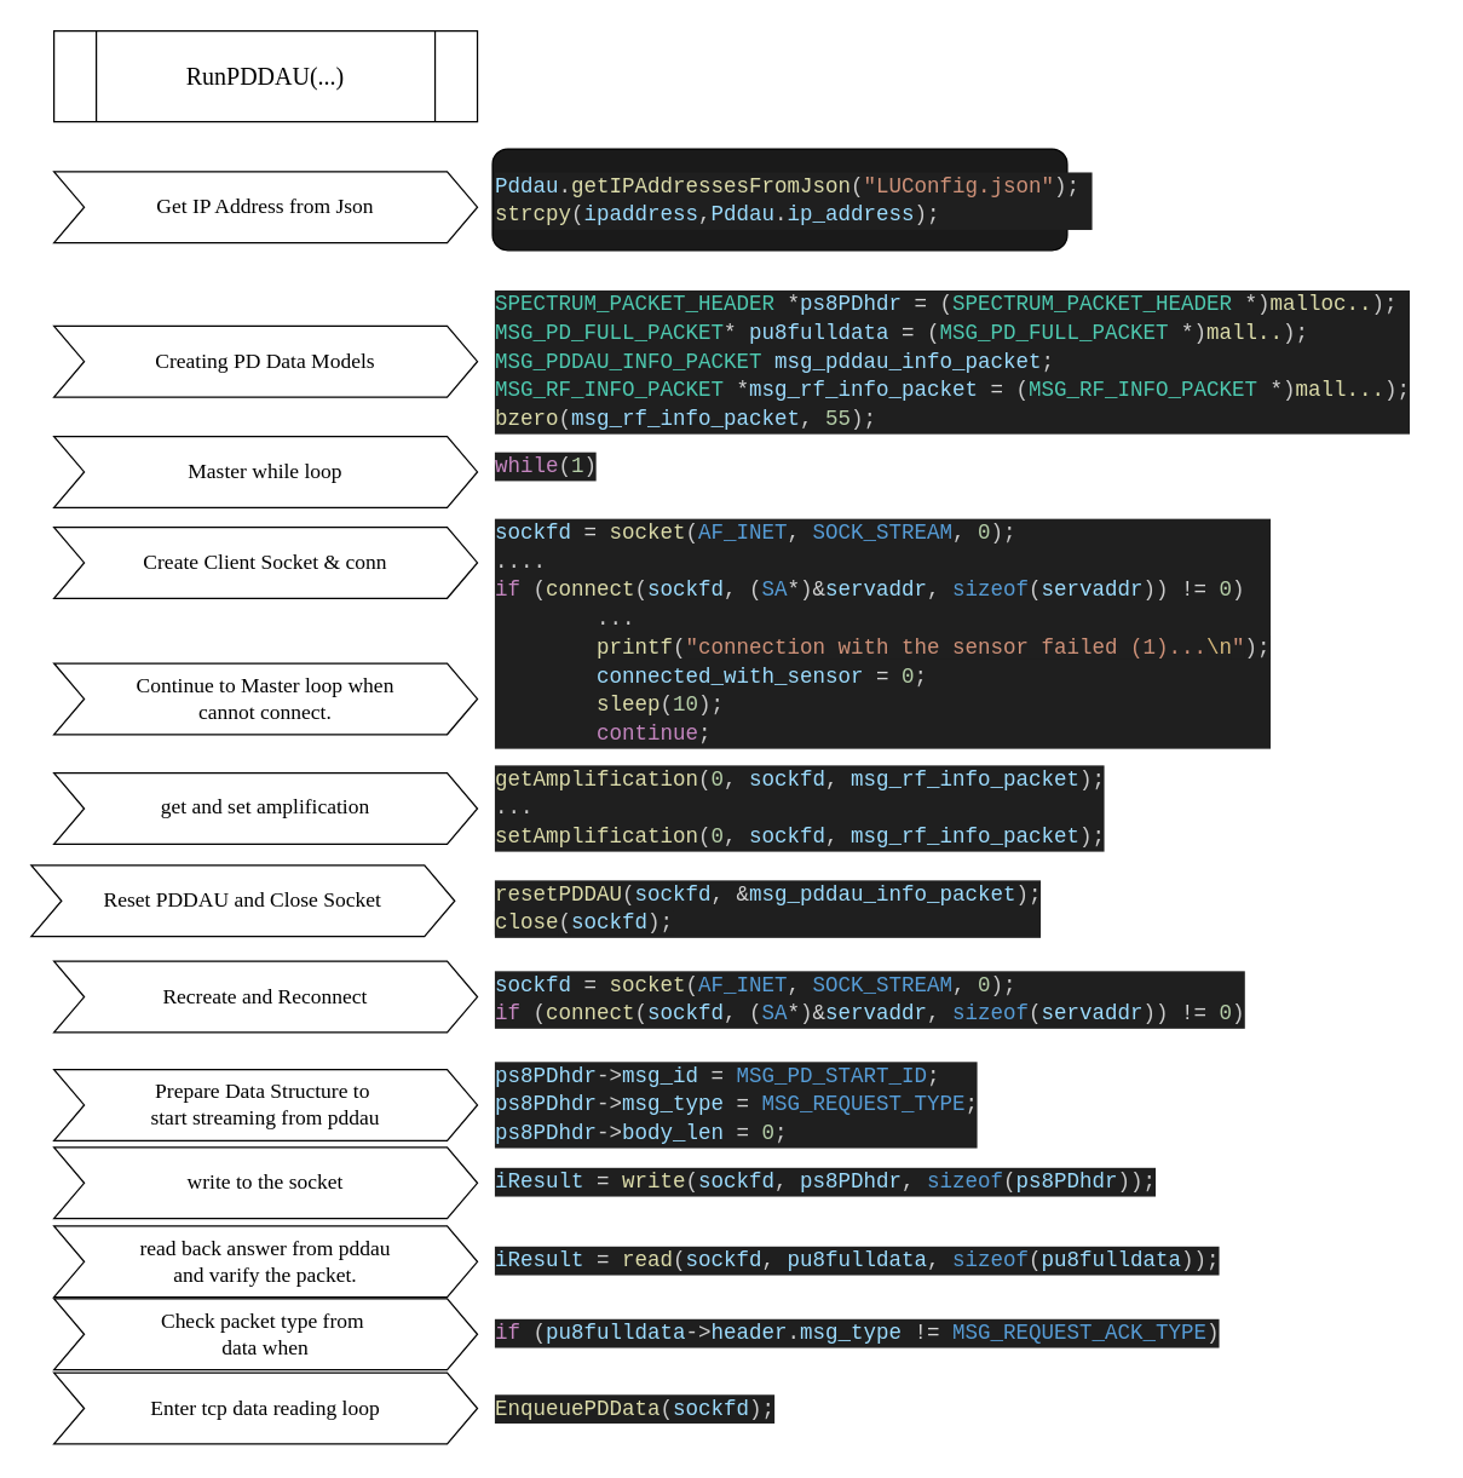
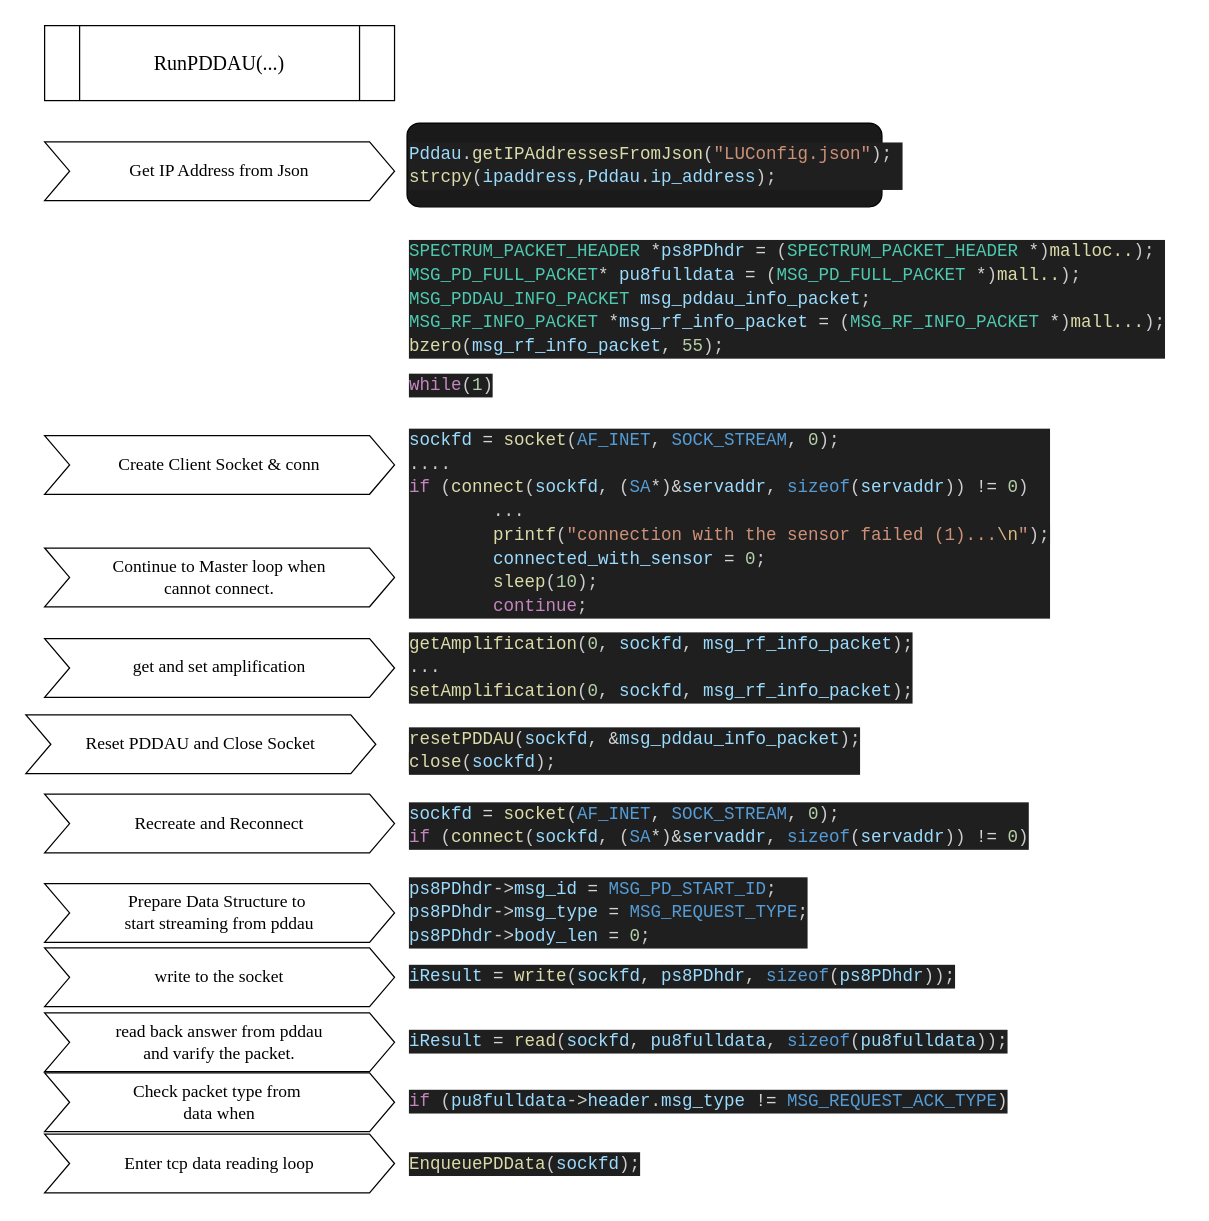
- <mxCell id="5" value="&lt;font style=&quot;font-size: 14px;&quot; face=&quot;Lucida Console&quot;&gt;Creating PD Data Models&lt;/font&gt;" style="shape=step;perimeter=stepPerimeter;whiteSpace=wrap;html=1;fixedSize=1;" vertex="1" parent="1"><mxGeometry x="35" y="215" width="280" height="47" as="geometry" /></mxCell>
- <mxCell id="7" value="&lt;font style=&quot;font-size: 14px;&quot; face=&quot;Lucida Console&quot;&gt;Master while loop&lt;/font&gt;" style="shape=step;perimeter=stepPerimeter;whiteSpace=wrap;html=1;fixedSize=1;" vertex="1" parent="1"><mxGeometry x="35" y="288" width="280" height="47" as="geometry" /></mxCell>
